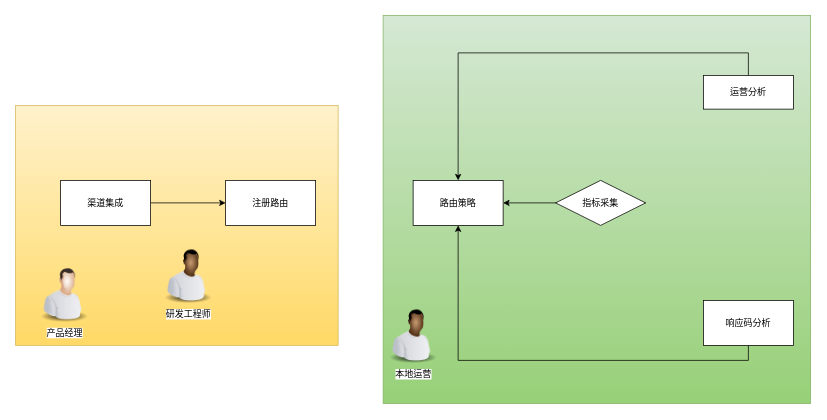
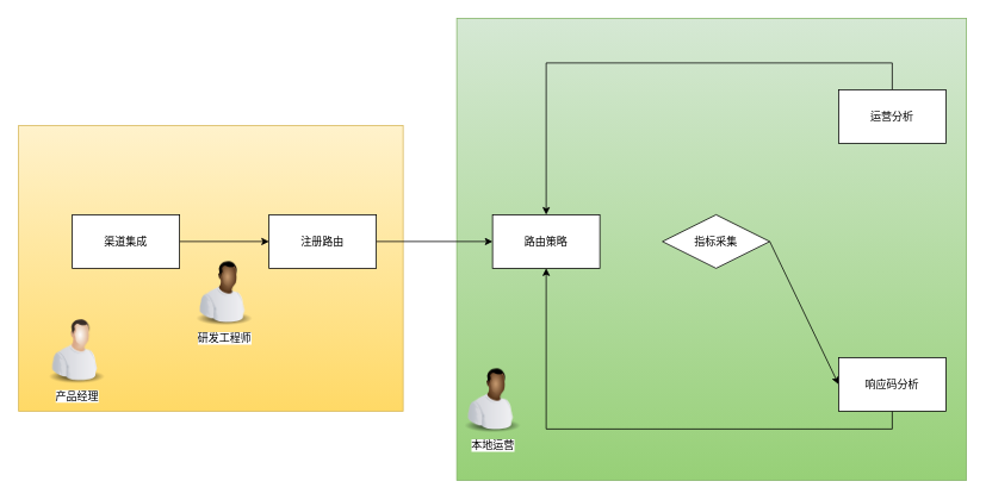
- <mxCell id="10" value="运营分析" style="rounded=0;whiteSpace=wrap;html=1;" vertex="1" parent="1"><mxGeometry x="937" y="100" width="120" height="45" as="geometry" /></mxCell>
+ <mxCell id="10" value="运营分析" style="rounded=0;whiteSpace=wrap;html=1;" vertex="1" parent="1"><mxGeometry x="937" y="100" width="120" height="60" as="geometry" /></mxCell>
+ <mxCell id="4" style="edgeStyle=orthogonalEdgeStyle;rounded=0;orthogonalLoop=1;jettySize=auto;html=1;entryX=0;entryY=0.5;entryDx=0;entryDy=0;" edge="1" parent="1" source="5" target="6"><mxGeometry relative="1" as="geometry" /></mxCell>
- <mxCell id="7" style="rounded=0;orthogonalLoop=1;jettySize=auto;html=1;exitX=1;exitY=0.5;exitDx=0;exitDy=0;" edge="1" parent="1" source="8" target="6"><mxGeometry relative="1" as="geometry" /></mxCell>
+ <mxCell id="7" style="rounded=0;orthogonalLoop=1;jettySize=auto;html=1;entryX=0;entryY=0.5;entryDx=0;entryDy=0;exitX=1;exitY=0.5;exitDx=0;exitDy=0;" edge="1" parent="1" source="8" target="12"><mxGeometry relative="1" as="geometry" /></mxCell>
- <mxCell id="17" value="研发工程师" style="image;html=1;image=img/lib/clip_art/people/Worker_Black_128x128.png" vertex="1" parent="1"><mxGeometry x="210" y="325" width="80" height="80" as="geometry" /></mxCell>
+ <mxCell id="17" value="研发工程师" style="image;html=1;image=img/lib/clip_art/people/Worker_Black_128x128.png" vertex="1" parent="1"><mxGeometry x="210" y="285" width="80" height="80" as="geometry" /></mxCell>
